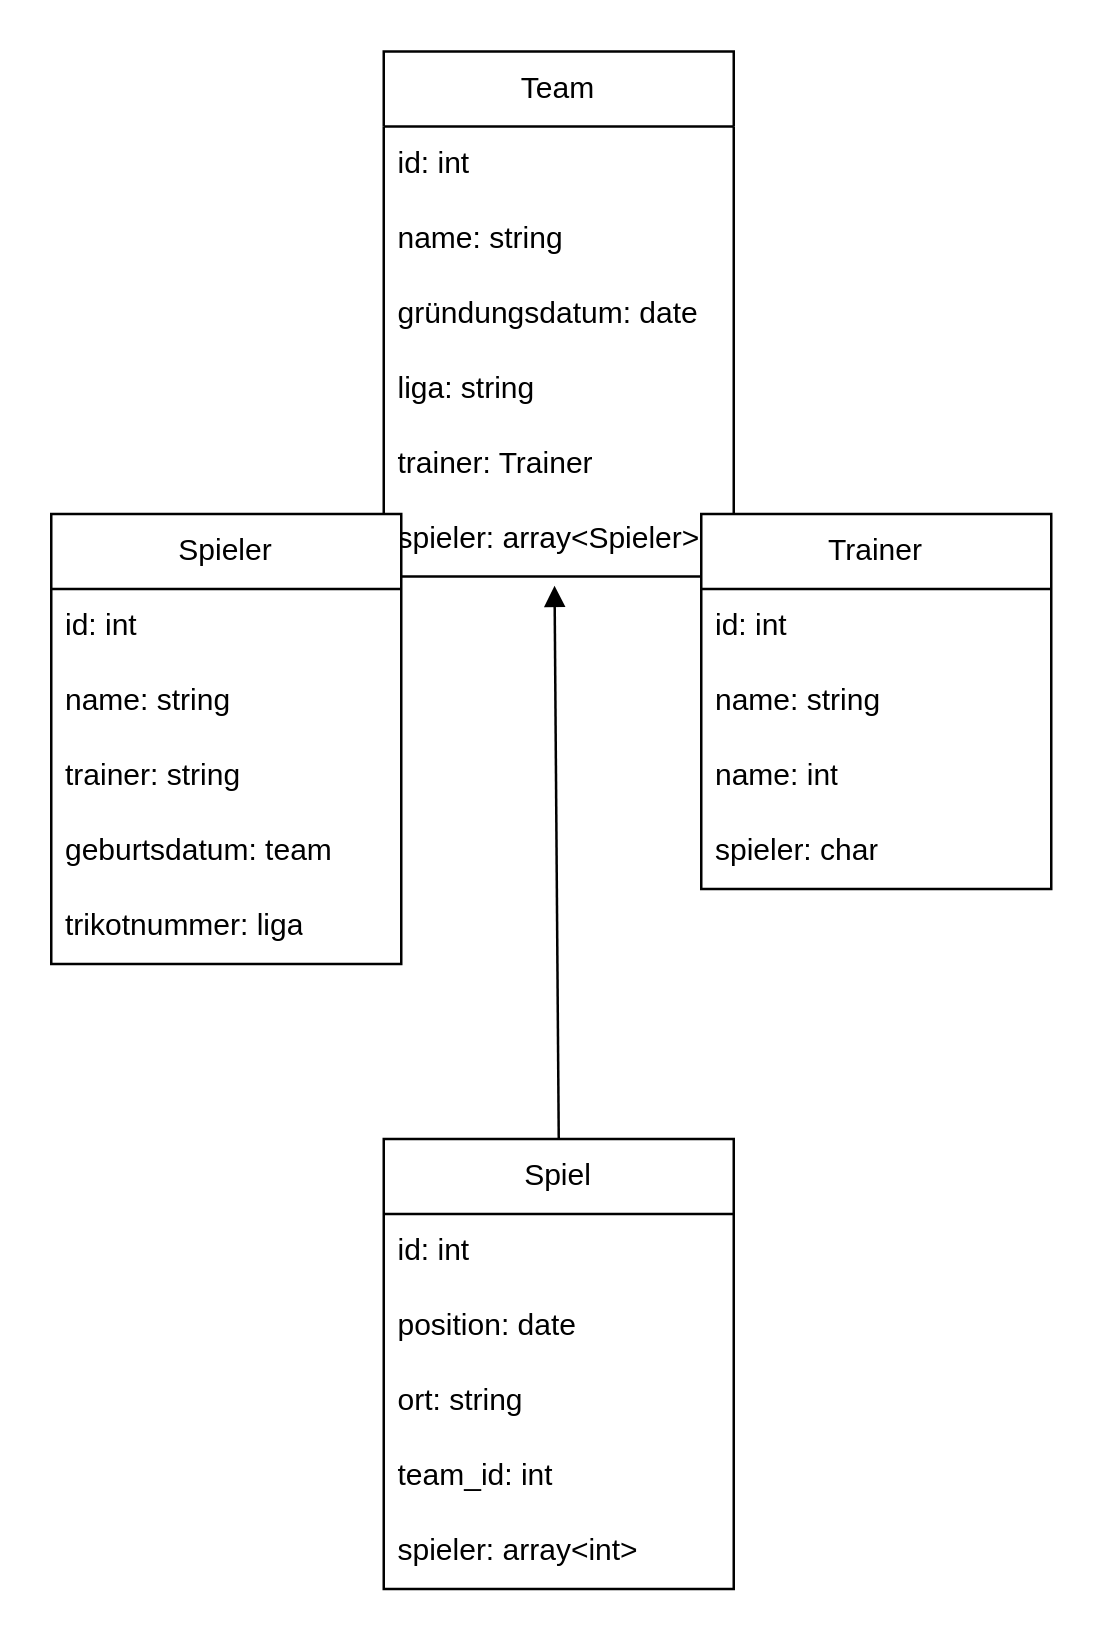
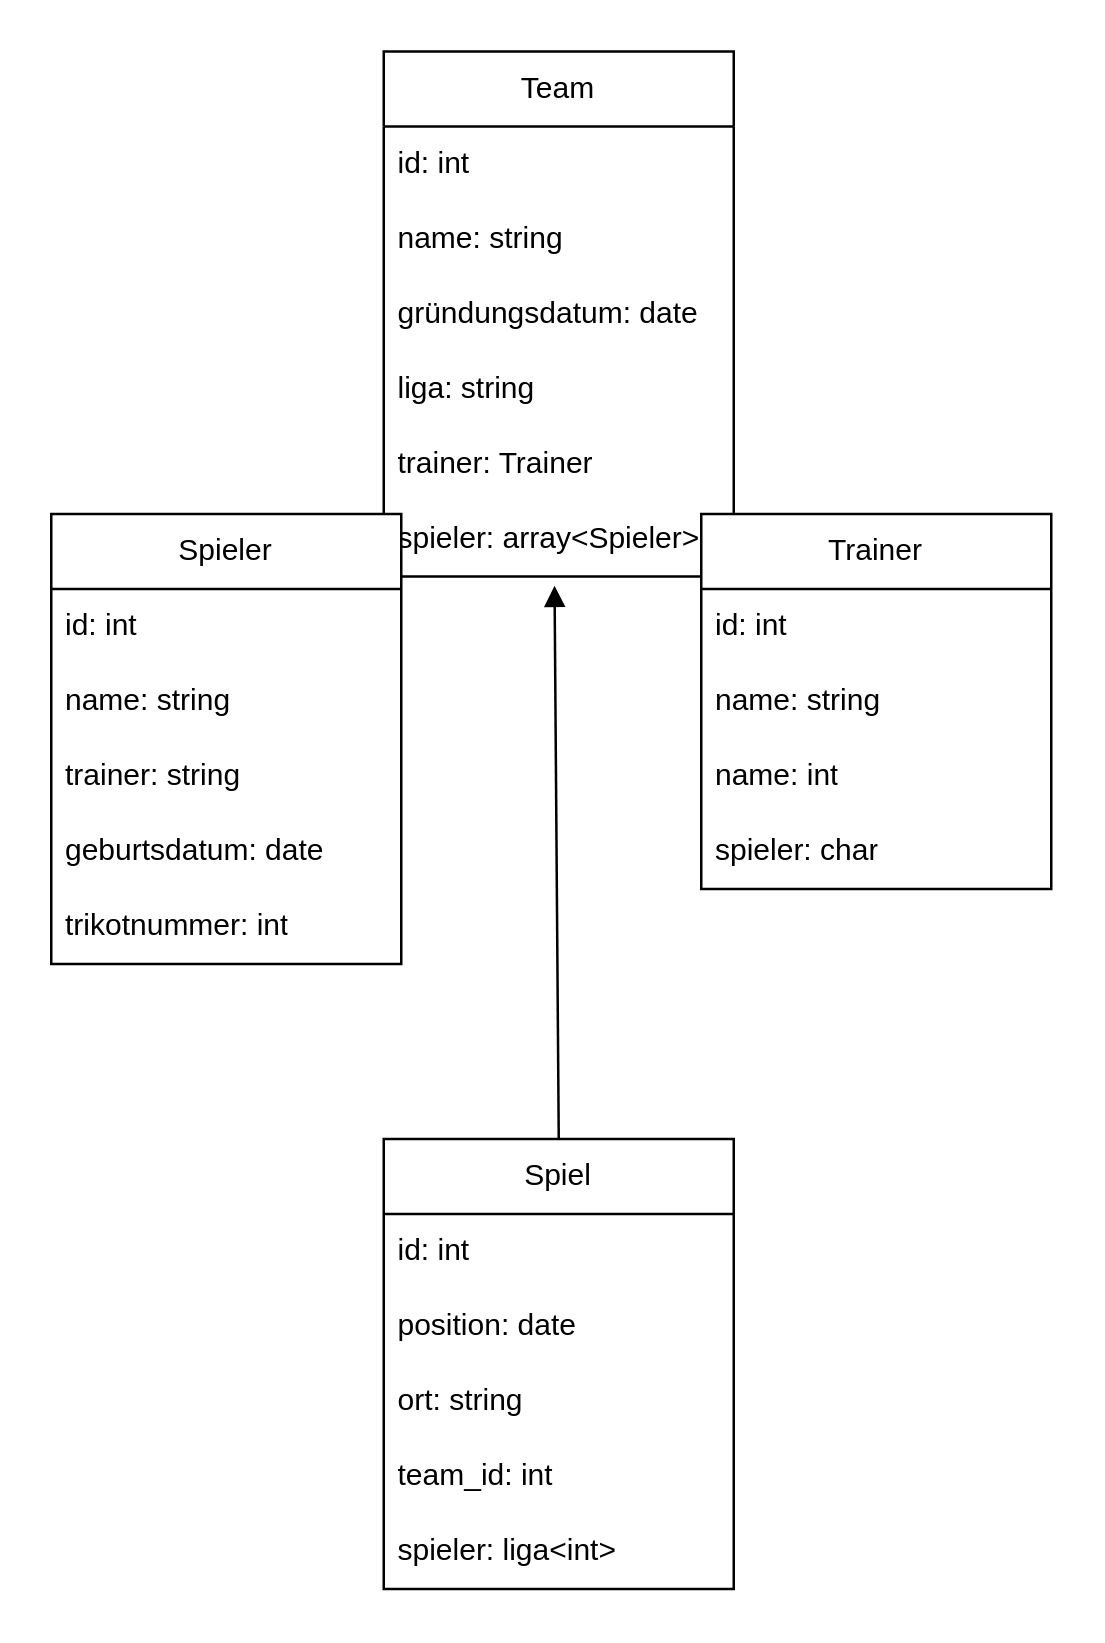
- <mxCell id="24" value="geburtsdatum: team" style="text;strokeColor=none;fillColor=none;align=left;verticalAlign=middle;spacingLeft=4;spacingRight=4;overflow=hidden;points=[[0,0.5],[1,0.5]];portConstraint=eastwest;rotatable=0;whiteSpace=wrap;html=1;" vertex="1" parent="20"><mxGeometry y="120" width="140" height="30" as="geometry" /></mxCell>
+ <mxCell id="24" value="geburtsdatum: date" style="text;strokeColor=none;fillColor=none;align=left;verticalAlign=middle;spacingLeft=4;spacingRight=4;overflow=hidden;points=[[0,0.5],[1,0.5]];portConstraint=eastwest;rotatable=0;whiteSpace=wrap;html=1;" vertex="1" parent="20"><mxGeometry y="120" width="140" height="30" as="geometry" /></mxCell>
- <mxCell id="25" value="trikotnummer: liga" style="text;strokeColor=none;fillColor=none;align=left;verticalAlign=middle;spacingLeft=4;spacingRight=4;overflow=hidden;points=[[0,0.5],[1,0.5]];portConstraint=eastwest;rotatable=0;whiteSpace=wrap;html=1;" vertex="1" parent="20"><mxGeometry y="150" width="140" height="30" as="geometry" /></mxCell>
+ <mxCell id="25" value="trikotnummer: int" style="text;strokeColor=none;fillColor=none;align=left;verticalAlign=middle;spacingLeft=4;spacingRight=4;overflow=hidden;points=[[0,0.5],[1,0.5]];portConstraint=eastwest;rotatable=0;whiteSpace=wrap;html=1;" vertex="1" parent="20"><mxGeometry y="150" width="140" height="30" as="geometry" /></mxCell>
- <mxCell id="19" value="spieler: array&amp;lt;int&amp;gt;" style="text;strokeColor=none;fillColor=none;align=left;verticalAlign=middle;spacingLeft=4;spacingRight=4;overflow=hidden;points=[[0,0.5],[1,0.5]];portConstraint=eastwest;rotatable=0;whiteSpace=wrap;html=1;" vertex="1" parent="14"><mxGeometry y="150" width="140" height="30" as="geometry" /></mxCell>
+ <mxCell id="19" value="spieler: liga&amp;lt;int&amp;gt;" style="text;strokeColor=none;fillColor=none;align=left;verticalAlign=middle;spacingLeft=4;spacingRight=4;overflow=hidden;points=[[0,0.5],[1,0.5]];portConstraint=eastwest;rotatable=0;whiteSpace=wrap;html=1;" vertex="1" parent="14"><mxGeometry y="150" width="140" height="30" as="geometry" /></mxCell>
